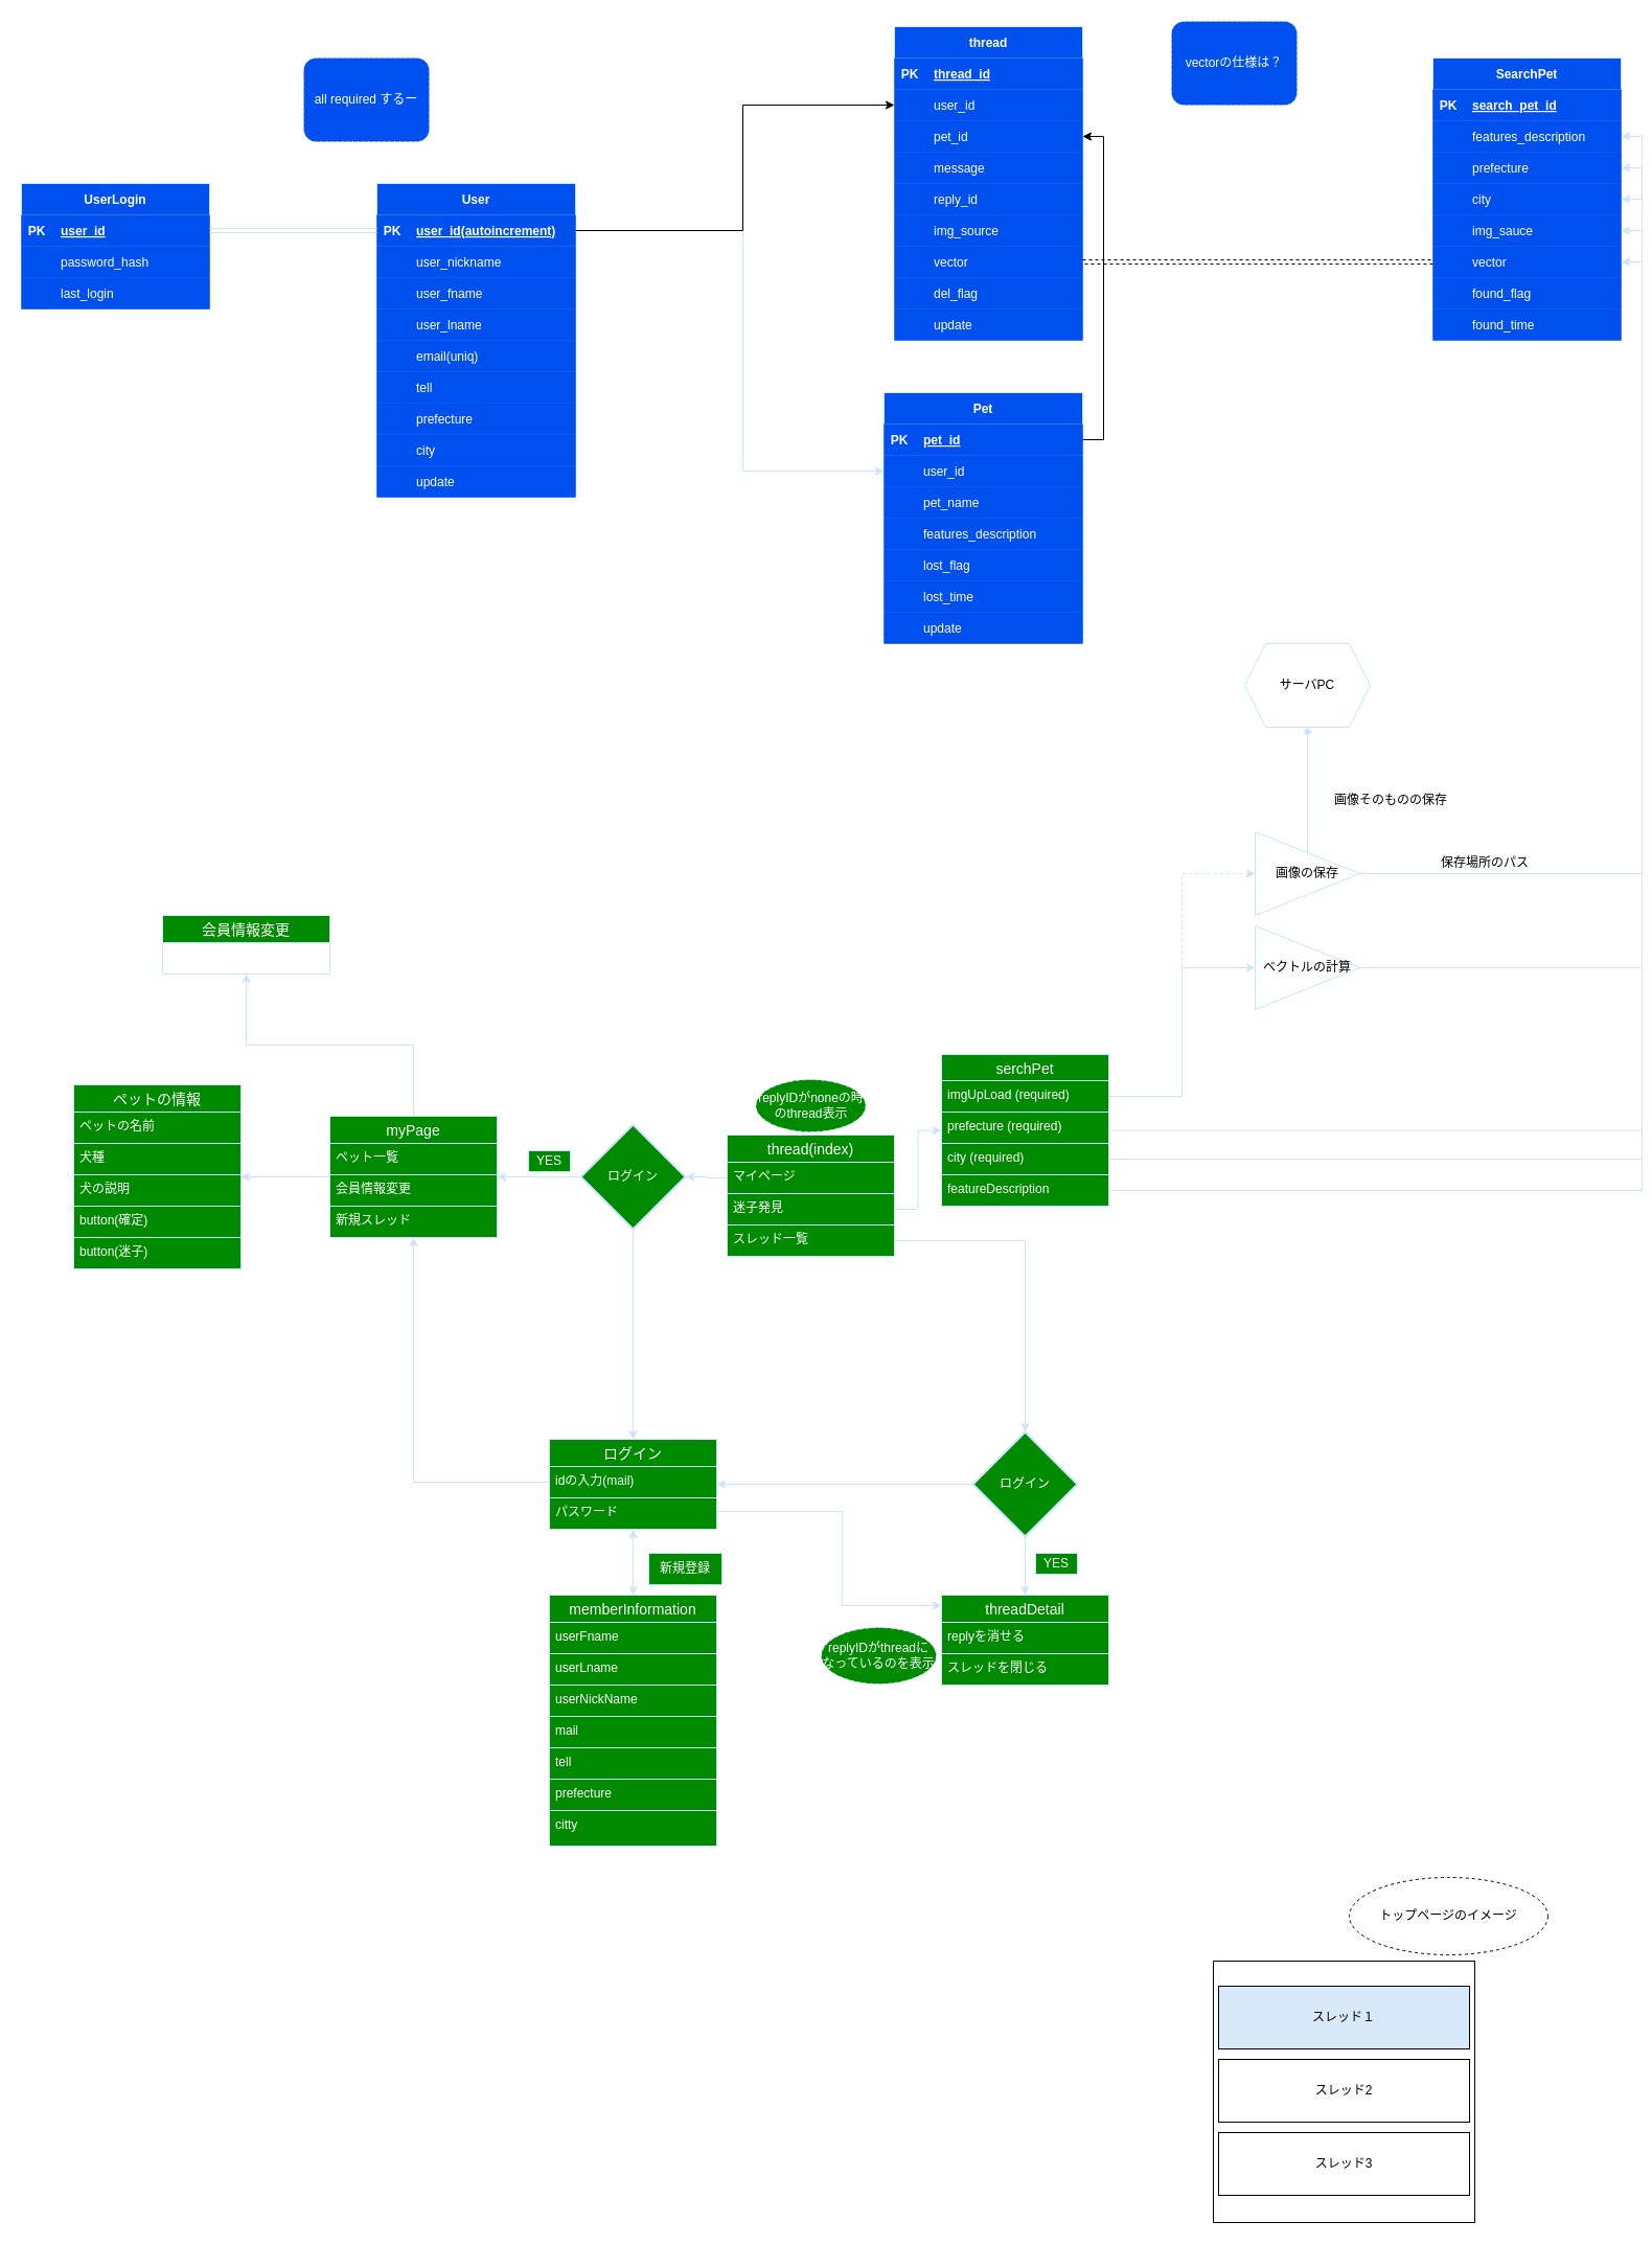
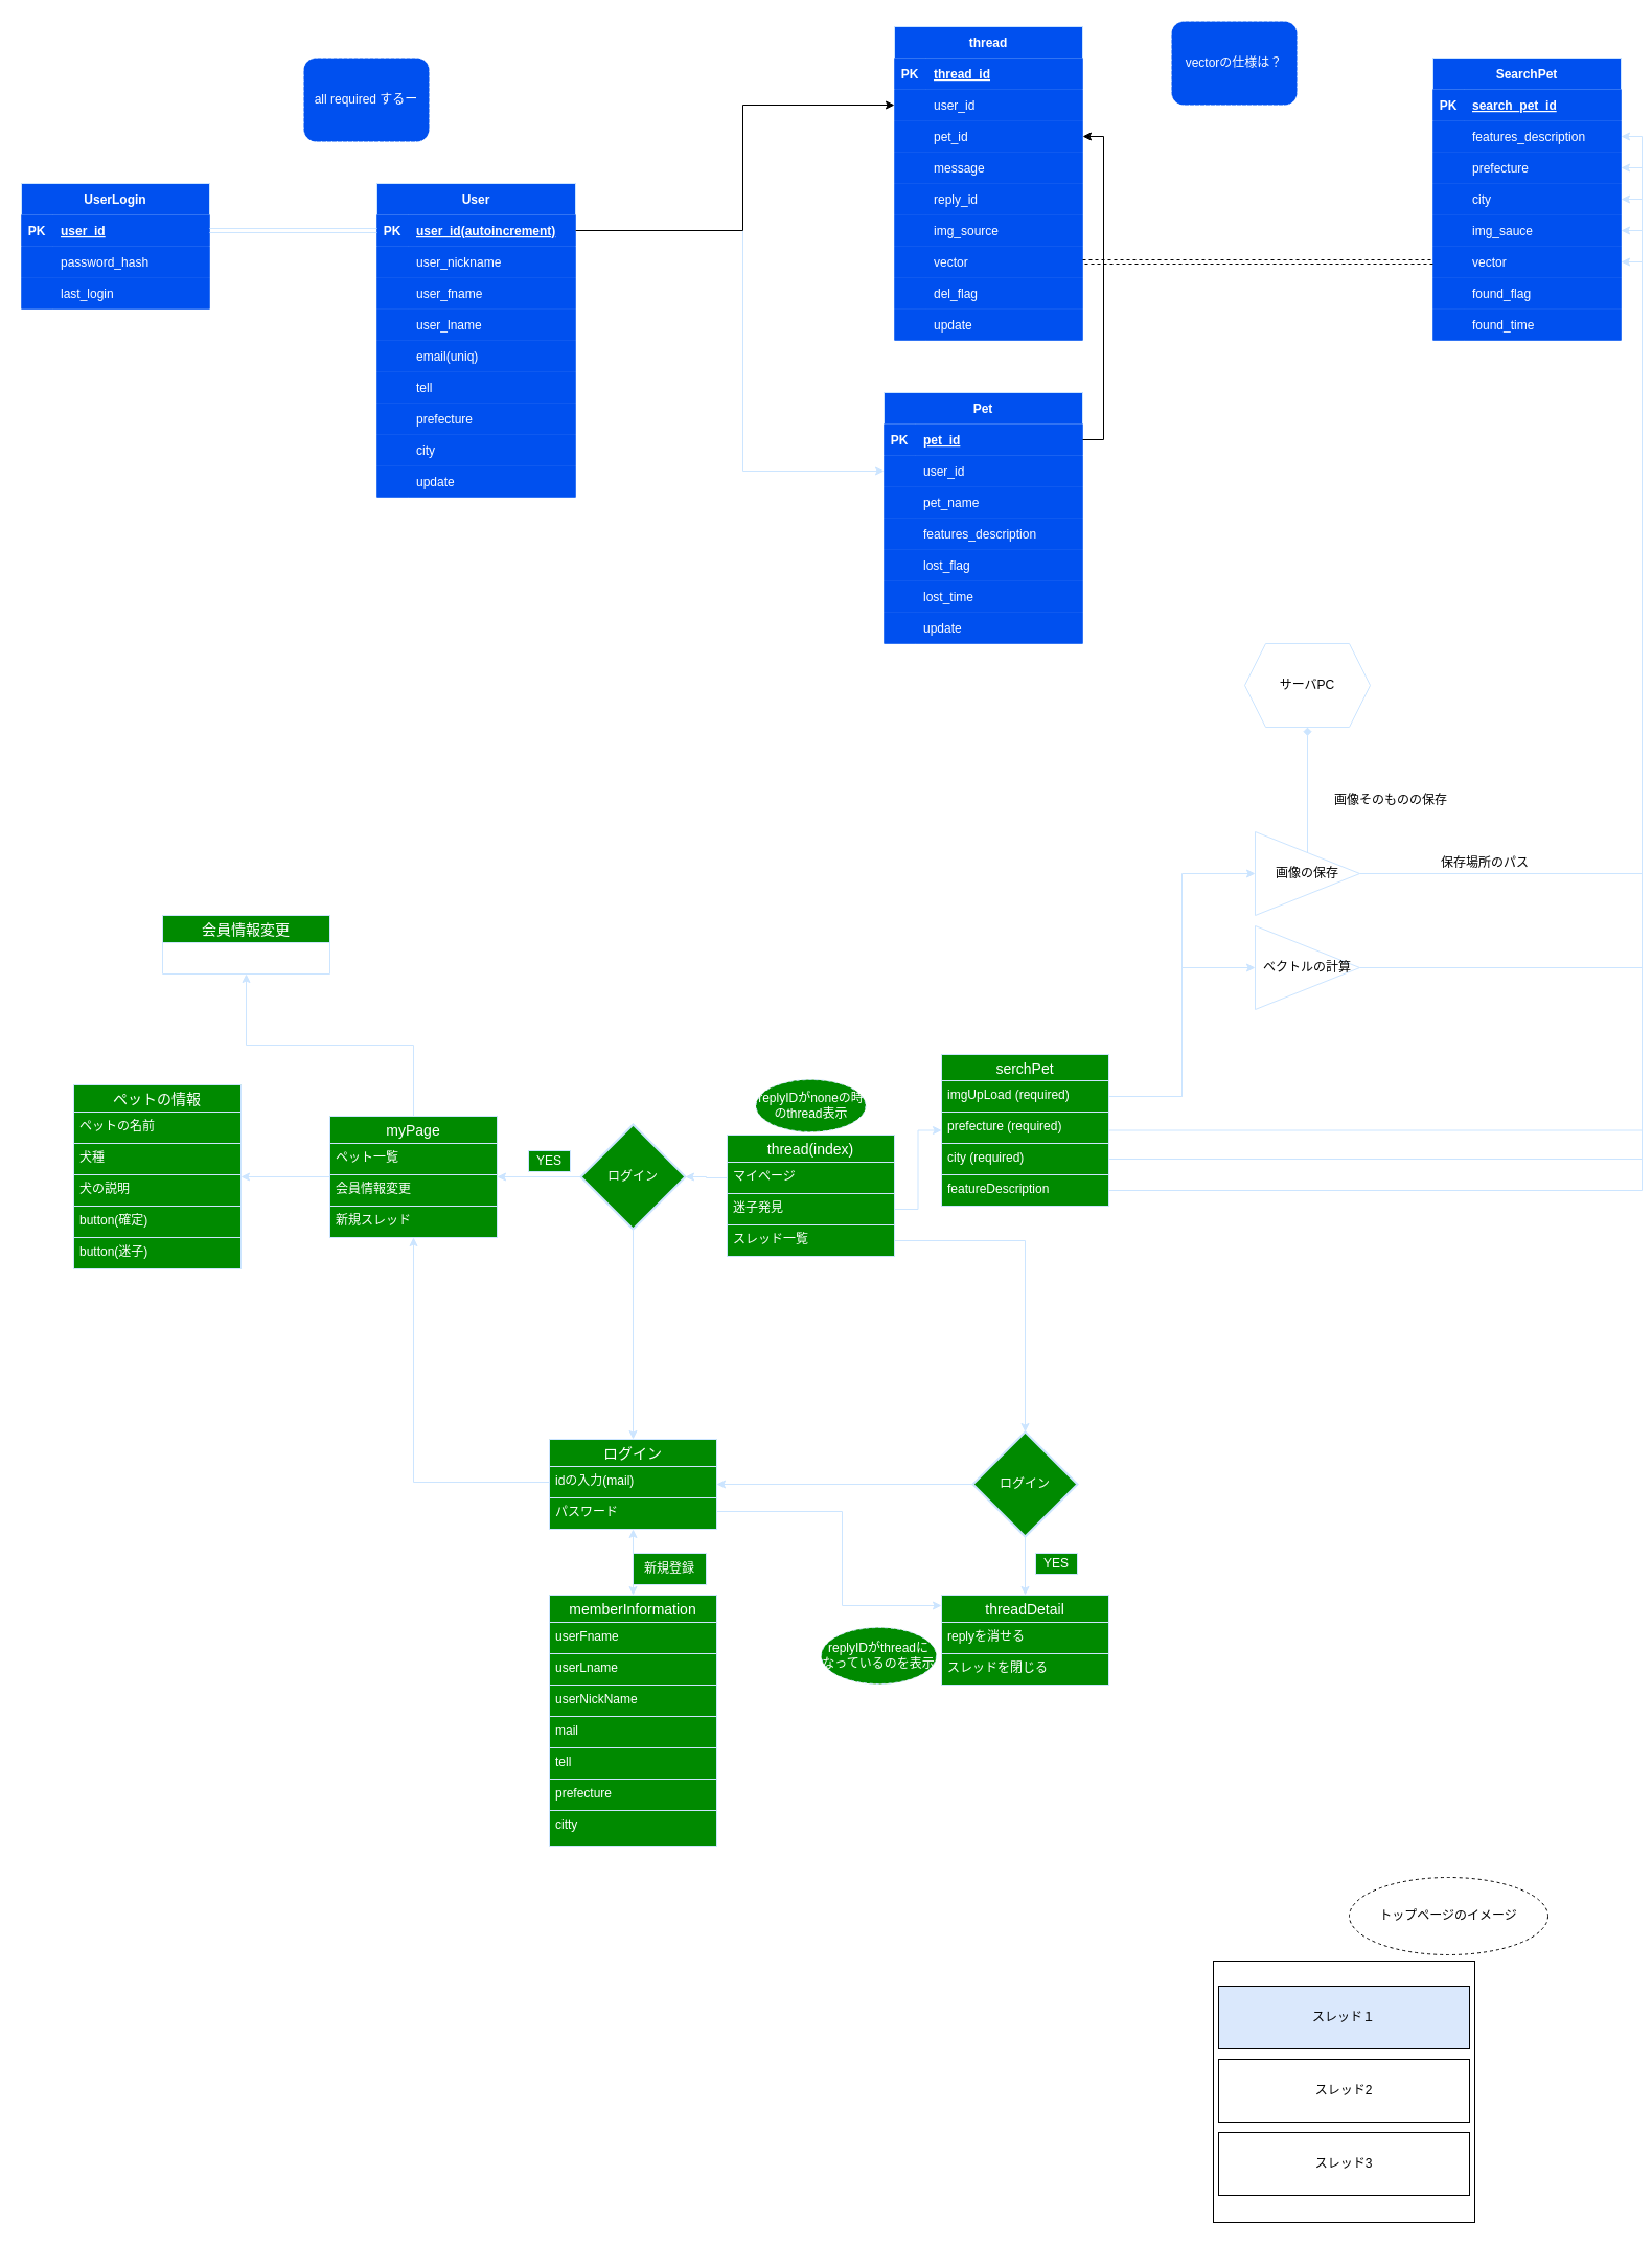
- <mxCell id="180" style="edgeStyle=orthogonalEdgeStyle;rounded=0;orthogonalLoop=1;jettySize=auto;html=1;exitX=0;exitY=0.5;exitDx=0;exitDy=0;entryX=1;entryY=0.5;entryDx=0;entryDy=0;strokeColor=#CCE5FF;startArrow=classic;startFill=1;endArrow=none;endFill=0;dashed=1;" parent="1" source="182" target="144" edge="1"><mxGeometry relative="1" as="geometry" /></mxCell>
+ <mxCell id="180" style="edgeStyle=orthogonalEdgeStyle;rounded=0;orthogonalLoop=1;jettySize=auto;html=1;exitX=0;exitY=0.5;exitDx=0;exitDy=0;entryX=1;entryY=0.5;entryDx=0;entryDy=0;strokeColor=#CCE5FF;startArrow=classic;startFill=1;endArrow=none;endFill=0;" parent="1" source="182" target="144" edge="1"><mxGeometry relative="1" as="geometry" /></mxCell>
- <mxCell id="148" value="新規登録" style="text;html=1;fillColor=#008a00;align=center;verticalAlign=middle;whiteSpace=wrap;rounded=0;fontColor=#ffffff;strokeColor=#CCE5FF;" parent="1" vertex="1"><mxGeometry x="620" y="1485" width="70" height="30" as="geometry" /></mxCell>
+ <mxCell id="148" value="新規登録" style="text;html=1;fillColor=#008a00;align=center;verticalAlign=middle;whiteSpace=wrap;rounded=0;fontColor=#ffffff;strokeColor=#CCE5FF;" parent="1" vertex="1"><mxGeometry x="605" y="1485" width="70" height="30" as="geometry" /></mxCell>
